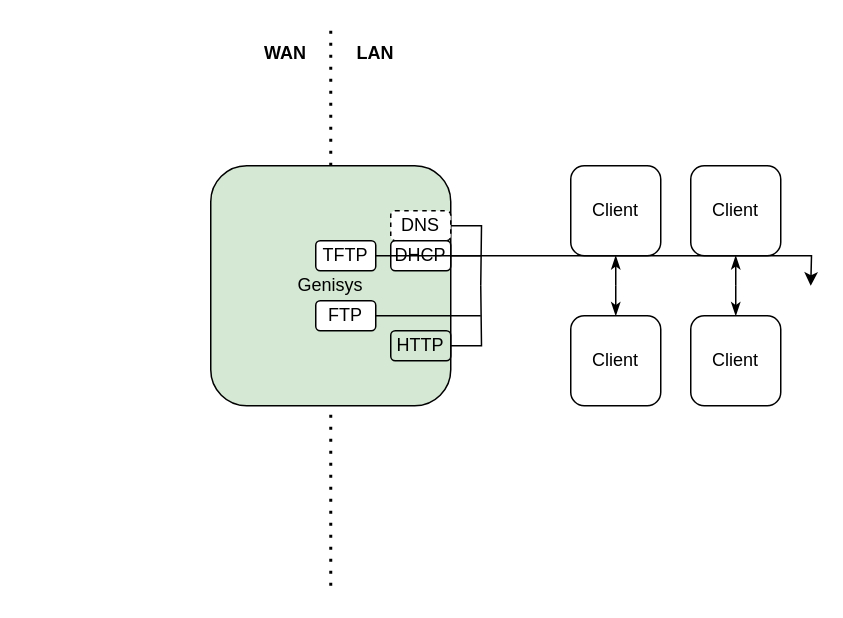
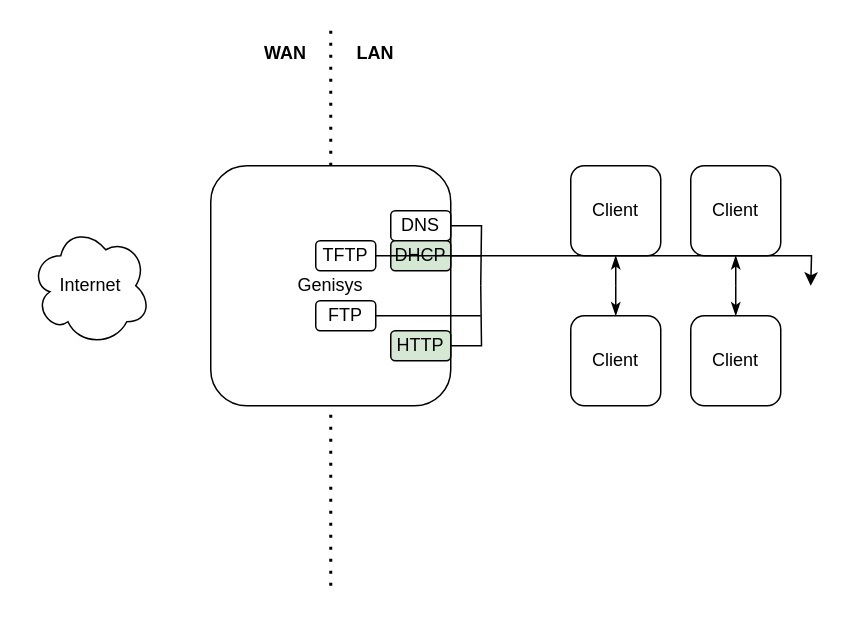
- <mxCell id="8" value="DNS" style="rounded=1;whiteSpace=wrap;html=1;dashed=1;" vertex="1" parent="1"><mxGeometry x="260" y="140" width="40" height="20" as="geometry" /></mxCell>
+ <mxCell id="8" value="DNS" style="rounded=1;whiteSpace=wrap;html=1;" vertex="1" parent="1"><mxGeometry x="260" y="140" width="40" height="20" as="geometry" /></mxCell>
- <mxCell id="10" value="DHCP" style="rounded=1;whiteSpace=wrap;html=1;" vertex="1" parent="1"><mxGeometry x="260" y="160" width="40" height="20" as="geometry" /></mxCell>
+ <mxCell id="10" value="DHCP" style="rounded=1;whiteSpace=wrap;html=1;fillColor=#d5e8d4;" vertex="1" parent="1"><mxGeometry x="260" y="160" width="40" height="20" as="geometry" /></mxCell>
+ <mxCell id="6" value="Internet" style="ellipse;shape=cloud;whiteSpace=wrap;html=1;" vertex="1" parent="1"><mxGeometry y="150" width="80" height="80" as="geometry" x="20" /></mxCell>
- <mxCell id="5" value="Genisys" style="rounded=1;whiteSpace=wrap;html=1;fillColor=#d5e8d4;" vertex="1" parent="1"><mxGeometry x="140" y="110" width="160" height="160" as="geometry" /></mxCell>
+ <mxCell id="5" value="Genisys" style="rounded=1;whiteSpace=wrap;html=1;" vertex="1" parent="1"><mxGeometry x="140" y="110" width="160" height="160" as="geometry" /></mxCell>
